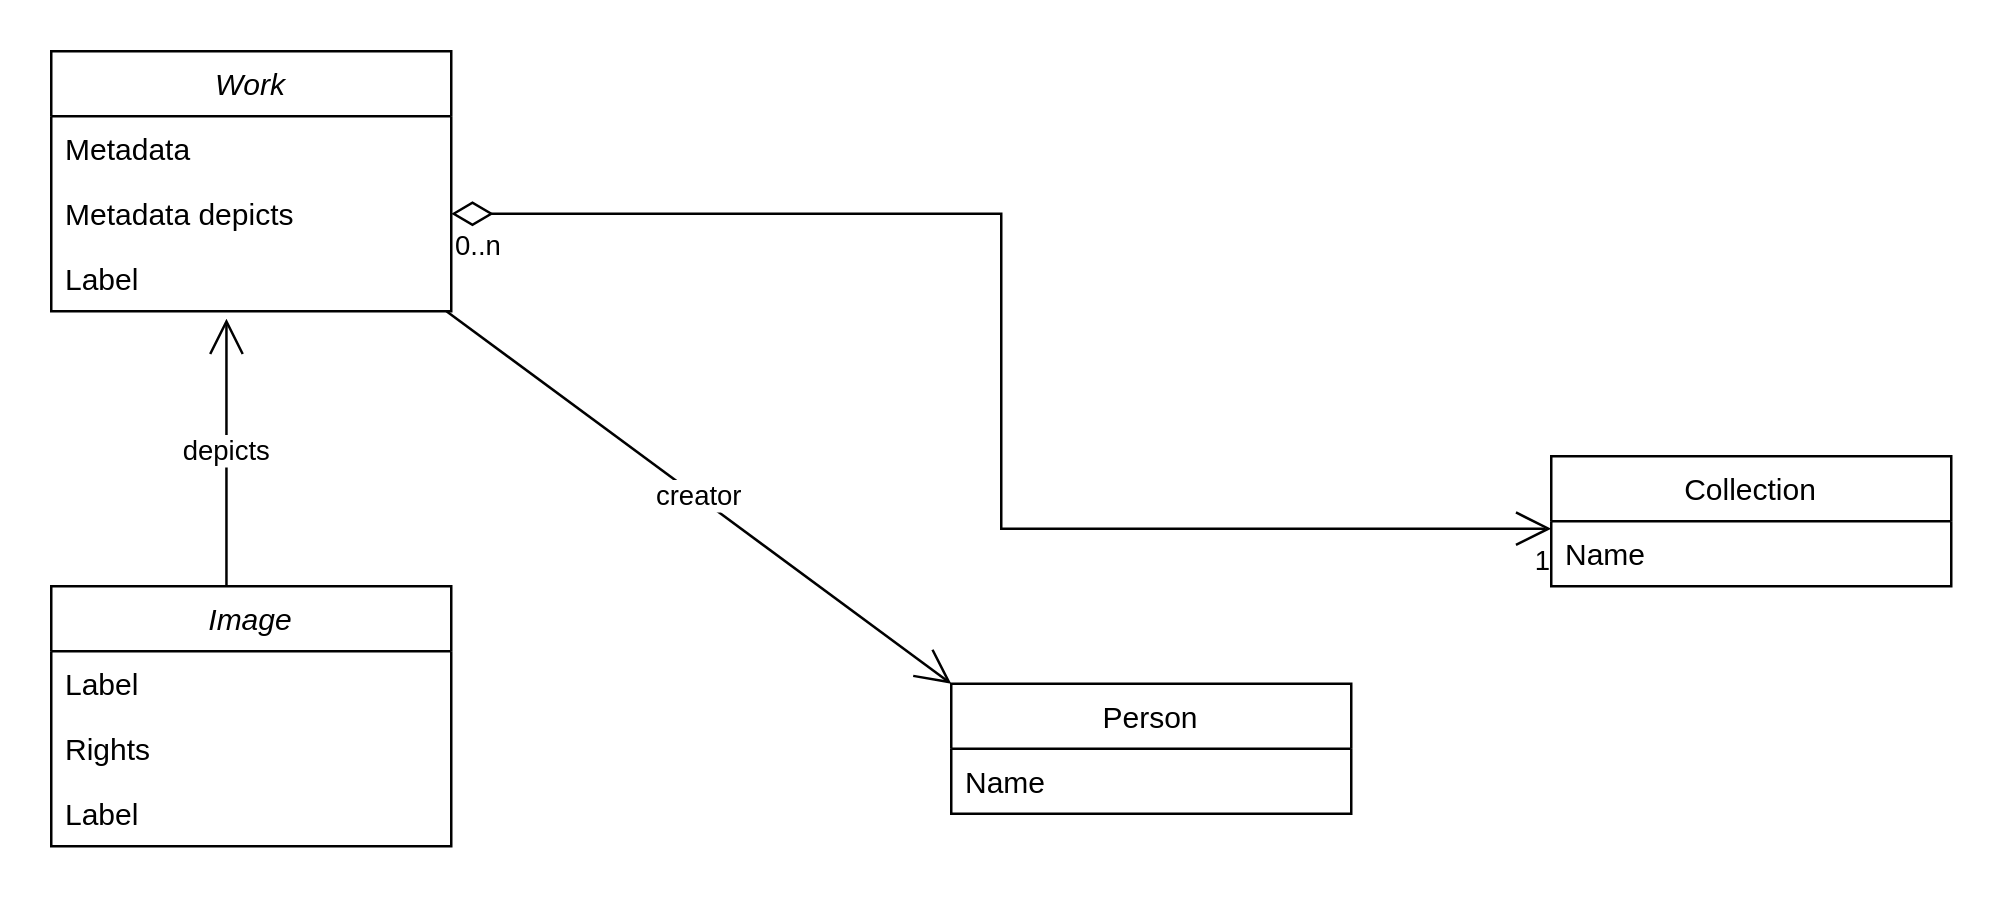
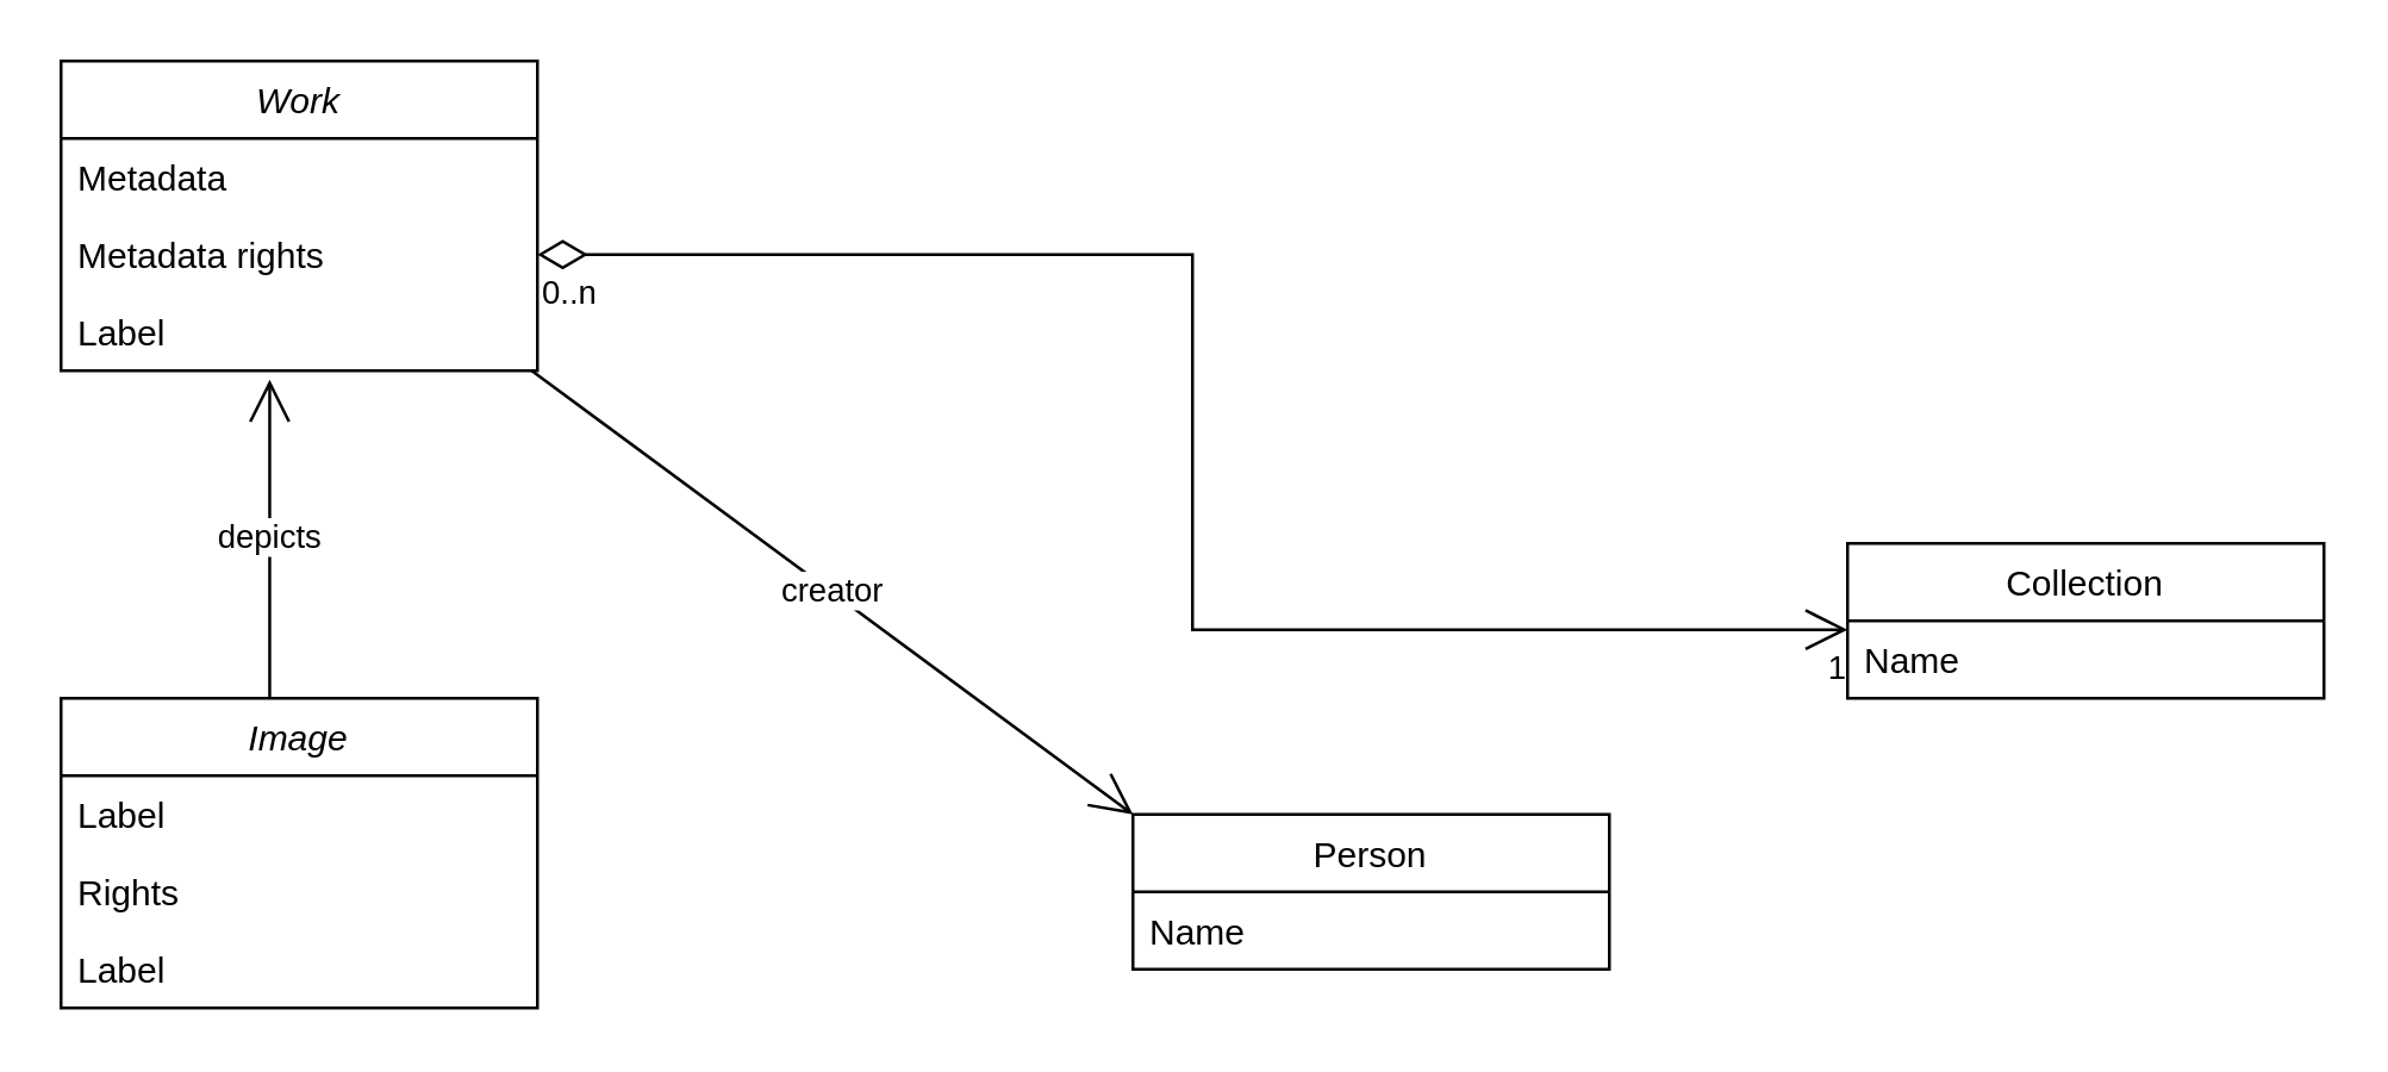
- <mxCell id="4" value="Metadata depicts" style="text;align=left;verticalAlign=top;spacingLeft=4;spacingRight=4;overflow=hidden;rotatable=0;points=[[0,0.5],[1,0.5]];portConstraint=eastwest;" parent="2" vertex="1"><mxGeometry y="52" width="160" height="26" as="geometry" /></mxCell>
+ <mxCell id="4" value="Metadata rights" style="text;align=left;verticalAlign=top;spacingLeft=4;spacingRight=4;overflow=hidden;rotatable=0;points=[[0,0.5],[1,0.5]];portConstraint=eastwest;" parent="2" vertex="1"><mxGeometry y="52" width="160" height="26" as="geometry" /></mxCell>
